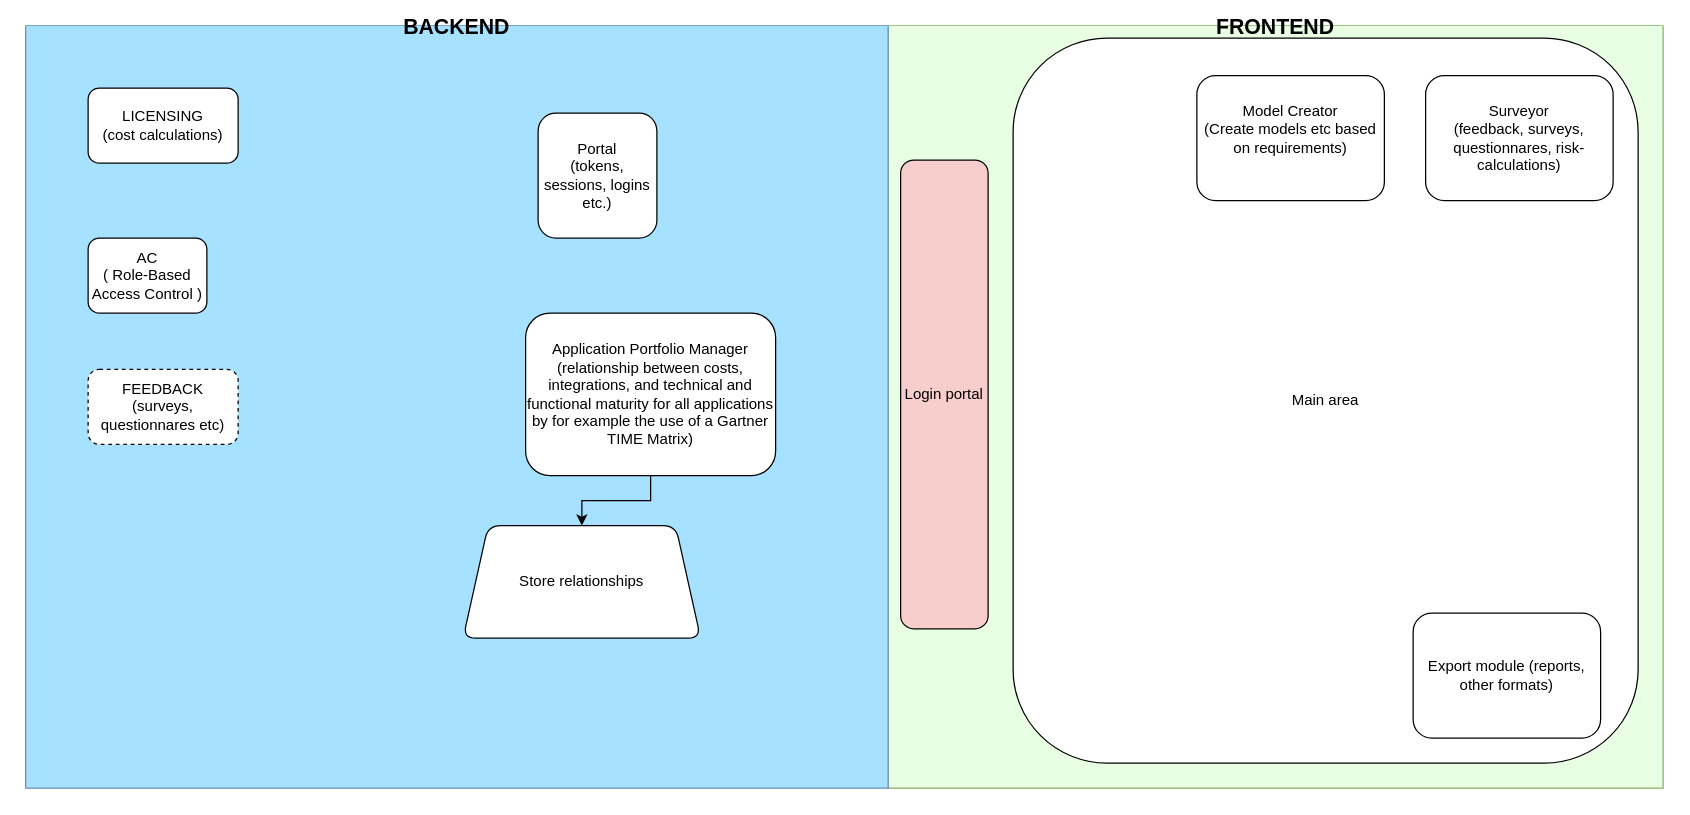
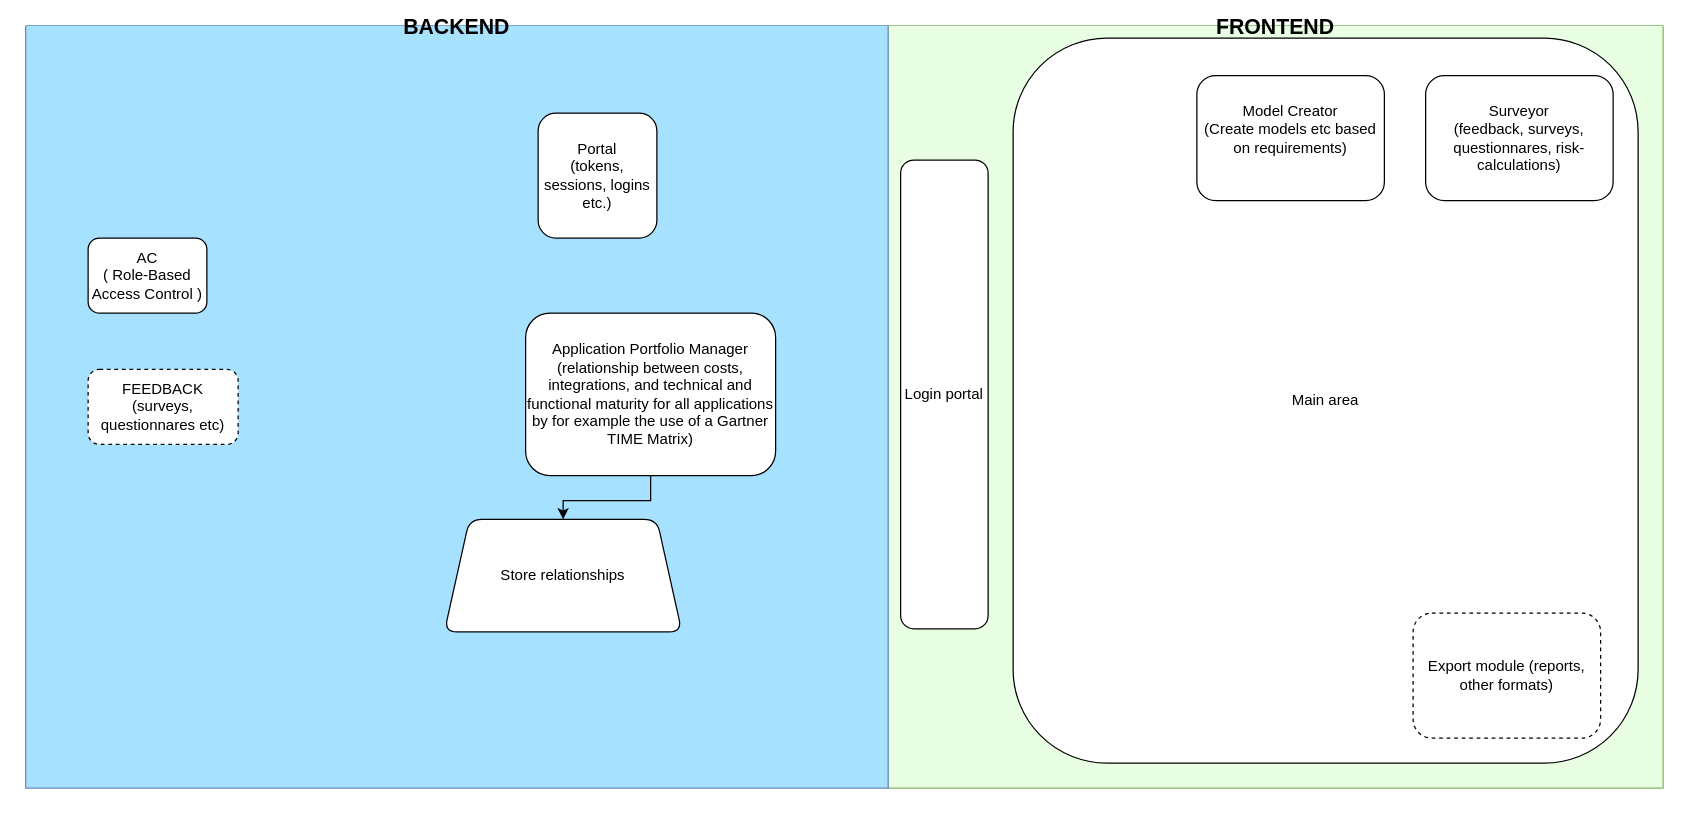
- <mxCell id="12" value="LICENSING&lt;br&gt;(cost calculations)" style="rounded=1;whiteSpace=wrap;html=1;" vertex="1" parent="8"><mxGeometry x="50" y="50" width="120" height="60" as="geometry" /></mxCell>
- <mxCell id="3" value="Login portal" style="rounded=1;whiteSpace=wrap;html=1;fillColor=#f8cecc;" vertex="1" parent="2"><mxGeometry x="10" y="107.5" width="70" height="375" as="geometry" /></mxCell>
+ <mxCell id="3" value="Login portal" style="rounded=1;whiteSpace=wrap;html=1;" vertex="1" parent="2"><mxGeometry x="10" y="107.5" width="70" height="375" as="geometry" /></mxCell>
- <mxCell id="15" value="Store relationships&lt;br&gt;" style="shape=trapezoid;perimeter=trapezoidPerimeter;whiteSpace=wrap;html=1;fixedSize=1;rounded=1;" vertex="1" parent="8"><mxGeometry x="350" y="400" width="190" height="90" as="geometry" /></mxCell>
+ <mxCell id="15" value="Store relationships&lt;br&gt;" style="shape=trapezoid;perimeter=trapezoidPerimeter;whiteSpace=wrap;html=1;fixedSize=1;rounded=1;" vertex="1" parent="8"><mxGeometry x="335" y="395" width="190" height="90" as="geometry" /></mxCell>
- <mxCell id="5" value="Export module (reports, other formats)" style="rounded=1;whiteSpace=wrap;html=1;" vertex="1" parent="2"><mxGeometry x="420" y="470" width="150" height="100" as="geometry" /></mxCell>
+ <mxCell id="5" value="Export module (reports, other formats)" style="rounded=1;whiteSpace=wrap;html=1;dashed=1;" vertex="1" parent="2"><mxGeometry x="420" y="470" width="150" height="100" as="geometry" /></mxCell>
